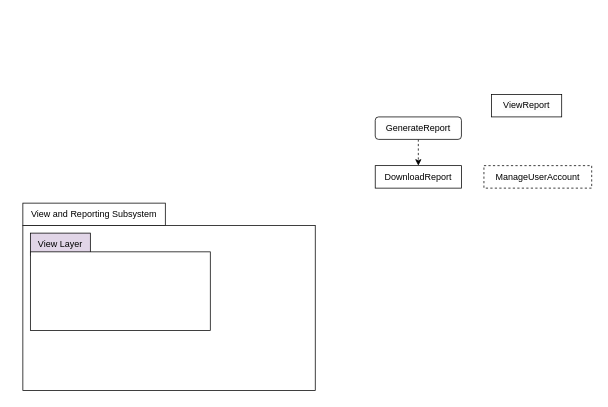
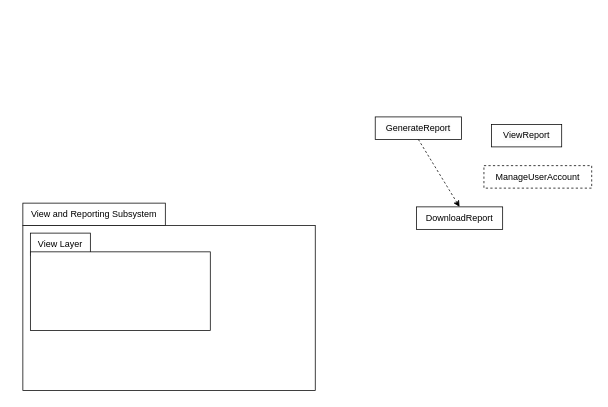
- <mxCell id="6" value="&lt;span style=&quot;color: rgb(0, 0, 0); font-family: Helvetica; font-size: 12px; font-style: normal; font-variant-ligatures: normal; font-variant-caps: normal; font-weight: 400; letter-spacing: normal; orphans: 2; text-align: center; text-indent: 0px; text-transform: none; widows: 2; word-spacing: 0px; -webkit-text-stroke-width: 0px; background-color: rgb(251, 251, 251); text-decoration-thickness: initial; text-decoration-style: initial; text-decoration-color: initial; float: none; display: inline !important;&quot;&gt;View&lt;/span&gt;&lt;span style=&quot;color: rgb(0, 0, 0); font-family: Helvetica; font-size: 12px; font-style: normal; font-variant-ligatures: normal; font-variant-caps: normal; font-weight: 400; letter-spacing: normal; orphans: 2; text-align: center; text-indent: 0px; text-transform: none; widows: 2; word-spacing: 0px; -webkit-text-stroke-width: 0px; background-color: rgb(251, 251, 251); text-decoration-thickness: initial; text-decoration-style: initial; text-decoration-color: initial; float: none; display: inline !important;&quot;&gt;Report&lt;/span&gt;" style="rounded=0;whiteSpace=wrap;html=1;" parent="1" vertex="1"><mxGeometry x="655" y="125" width="93.75" height="30" as="geometry" /></mxCell>
+ <mxCell id="6" value="&lt;span style=&quot;color: rgb(0, 0, 0); font-family: Helvetica; font-size: 12px; font-style: normal; font-variant-ligatures: normal; font-variant-caps: normal; font-weight: 400; letter-spacing: normal; orphans: 2; text-align: center; text-indent: 0px; text-transform: none; widows: 2; word-spacing: 0px; -webkit-text-stroke-width: 0px; background-color: rgb(251, 251, 251); text-decoration-thickness: initial; text-decoration-style: initial; text-decoration-color: initial; float: none; display: inline !important;&quot;&gt;View&lt;/span&gt;&lt;span style=&quot;color: rgb(0, 0, 0); font-family: Helvetica; font-size: 12px; font-style: normal; font-variant-ligatures: normal; font-variant-caps: normal; font-weight: 400; letter-spacing: normal; orphans: 2; text-align: center; text-indent: 0px; text-transform: none; widows: 2; word-spacing: 0px; -webkit-text-stroke-width: 0px; background-color: rgb(251, 251, 251); text-decoration-thickness: initial; text-decoration-style: initial; text-decoration-color: initial; float: none; display: inline !important;&quot;&gt;Report&lt;/span&gt;" style="rounded=0;whiteSpace=wrap;html=1;" parent="1" vertex="1"><mxGeometry x="655" y="165" width="93.75" height="30" as="geometry" /></mxCell>
- <mxCell id="5" value="&lt;span style=&quot;color: rgb(0, 0, 0); font-family: Helvetica; font-size: 12px; font-style: normal; font-variant-ligatures: normal; font-variant-caps: normal; font-weight: 400; letter-spacing: normal; orphans: 2; text-align: center; text-indent: 0px; text-transform: none; widows: 2; word-spacing: 0px; -webkit-text-stroke-width: 0px; background-color: rgb(251, 251, 251); text-decoration-thickness: initial; text-decoration-style: initial; text-decoration-color: initial; float: none; display: inline !important;&quot;&gt;GenerateReport&lt;/span&gt;" style="whiteSpace=wrap;html=1;rounded=1;" parent="1" vertex="1"><mxGeometry x="500" y="155" width="115" height="30" as="geometry" /></mxCell>
+ <mxCell id="5" value="&lt;span style=&quot;color: rgb(0, 0, 0); font-family: Helvetica; font-size: 12px; font-style: normal; font-variant-ligatures: normal; font-variant-caps: normal; font-weight: 400; letter-spacing: normal; orphans: 2; text-align: center; text-indent: 0px; text-transform: none; widows: 2; word-spacing: 0px; -webkit-text-stroke-width: 0px; background-color: rgb(251, 251, 251); text-decoration-thickness: initial; text-decoration-style: initial; text-decoration-color: initial; float: none; display: inline !important;&quot;&gt;GenerateReport&lt;/span&gt;" style="rounded=0;whiteSpace=wrap;html=1;" parent="1" vertex="1"><mxGeometry x="500" y="155" width="115" height="30" as="geometry" /></mxCell>
- <mxCell id="8" value="DownloadReport" style="rounded=0;whiteSpace=wrap;html=1;" parent="1" vertex="1"><mxGeometry x="500" y="220" width="115" height="30" as="geometry" /></mxCell>
+ <mxCell id="8" value="DownloadReport" style="rounded=0;whiteSpace=wrap;html=1;" parent="1" vertex="1"><mxGeometry x="555" y="275" width="115" height="30" as="geometry" /></mxCell>
- <mxCell id="10" value="View Layer" style="rounded=0;whiteSpace=wrap;html=1;fillColor=#e1d5e7;" vertex="1" parent="1"><mxGeometry x="40" y="310" width="80" height="30" as="geometry" /></mxCell>
+ <mxCell id="10" value="View Layer" style="rounded=0;whiteSpace=wrap;html=1;" vertex="1" parent="1"><mxGeometry x="40" y="310" width="80" height="30" as="geometry" /></mxCell>
